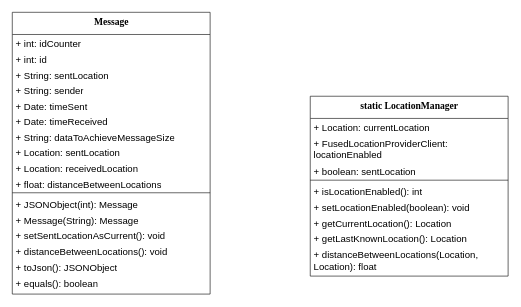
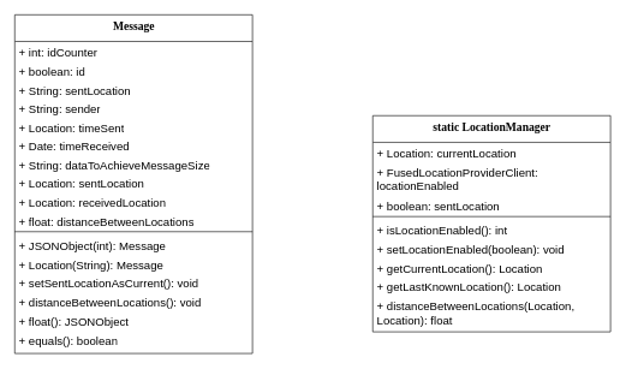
- <mxCell id="4" value="+ int: id" style="text;html=1;strokeColor=none;fillColor=none;align=left;verticalAlign=top;spacingLeft=4;spacingRight=4;whiteSpace=wrap;overflow=hidden;rotatable=0;points=[[0,0.5],[1,0.5]];portConstraint=eastwest;fontSize=16;" parent="2" vertex="1"><mxGeometry y="63" width="330" height="26" as="geometry" /></mxCell>
+ <mxCell id="4" value="+ boolean: id" style="text;html=1;strokeColor=none;fillColor=none;align=left;verticalAlign=top;spacingLeft=4;spacingRight=4;whiteSpace=wrap;overflow=hidden;rotatable=0;points=[[0,0.5],[1,0.5]];portConstraint=eastwest;fontSize=16;" parent="2" vertex="1"><mxGeometry y="63" width="330" height="26" as="geometry" /></mxCell>
- <mxCell id="7" value="+ Date: timeSent" style="text;html=1;strokeColor=none;fillColor=none;align=left;verticalAlign=top;spacingLeft=4;spacingRight=4;whiteSpace=wrap;overflow=hidden;rotatable=0;points=[[0,0.5],[1,0.5]];portConstraint=eastwest;fontSize=16;" parent="2" vertex="1"><mxGeometry y="141" width="330" height="26" as="geometry" /></mxCell>
+ <mxCell id="7" value="+ Location: timeSent" style="text;html=1;strokeColor=none;fillColor=none;align=left;verticalAlign=top;spacingLeft=4;spacingRight=4;whiteSpace=wrap;overflow=hidden;rotatable=0;points=[[0,0.5],[1,0.5]];portConstraint=eastwest;fontSize=16;" parent="2" vertex="1"><mxGeometry y="141" width="330" height="26" as="geometry" /></mxCell>
- <mxCell id="15" value="+ Message(String): Message" style="text;html=1;strokeColor=none;fillColor=none;align=left;verticalAlign=top;spacingLeft=4;spacingRight=4;whiteSpace=wrap;overflow=hidden;rotatable=0;points=[[0,0.5],[1,0.5]];portConstraint=eastwest;fontSize=16;" parent="2" vertex="1"><mxGeometry y="331" width="330" height="26" as="geometry" /></mxCell>
+ <mxCell id="15" value="+ Location(String): Message" style="text;html=1;strokeColor=none;fillColor=none;align=left;verticalAlign=top;spacingLeft=4;spacingRight=4;whiteSpace=wrap;overflow=hidden;rotatable=0;points=[[0,0.5],[1,0.5]];portConstraint=eastwest;fontSize=16;" parent="2" vertex="1"><mxGeometry y="331" width="330" height="26" as="geometry" /></mxCell>
- <mxCell id="18" value="+ toJson(): JSONObject" style="text;html=1;strokeColor=none;fillColor=none;align=left;verticalAlign=top;spacingLeft=4;spacingRight=4;whiteSpace=wrap;overflow=hidden;rotatable=0;points=[[0,0.5],[1,0.5]];portConstraint=eastwest;fontSize=16;" vertex="1" parent="2"><mxGeometry y="410" width="330" height="27" as="geometry" /></mxCell>
+ <mxCell id="18" value="+ float(): JSONObject" style="text;html=1;strokeColor=none;fillColor=none;align=left;verticalAlign=top;spacingLeft=4;spacingRight=4;whiteSpace=wrap;overflow=hidden;rotatable=0;points=[[0,0.5],[1,0.5]];portConstraint=eastwest;fontSize=16;" vertex="1" parent="2"><mxGeometry y="410" width="330" height="27" as="geometry" /></mxCell>
